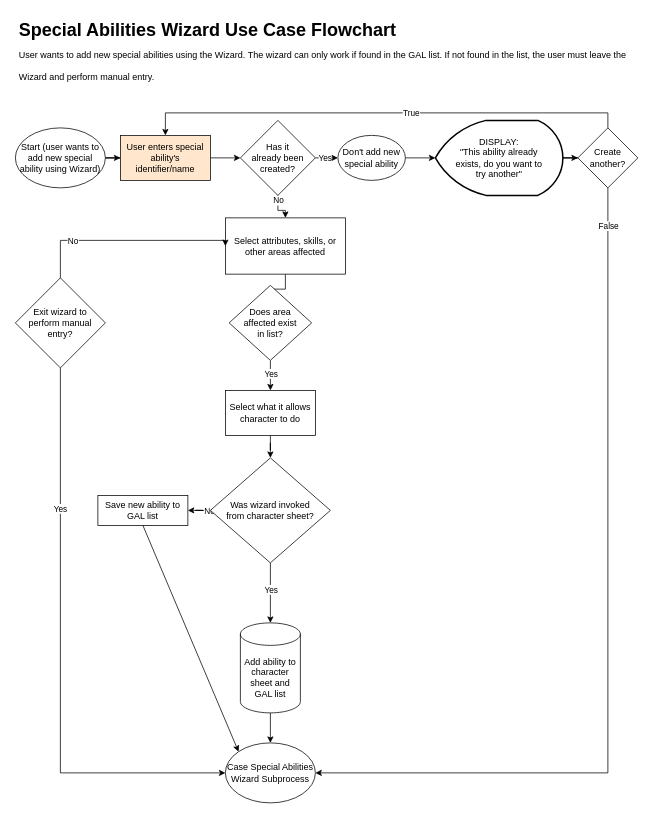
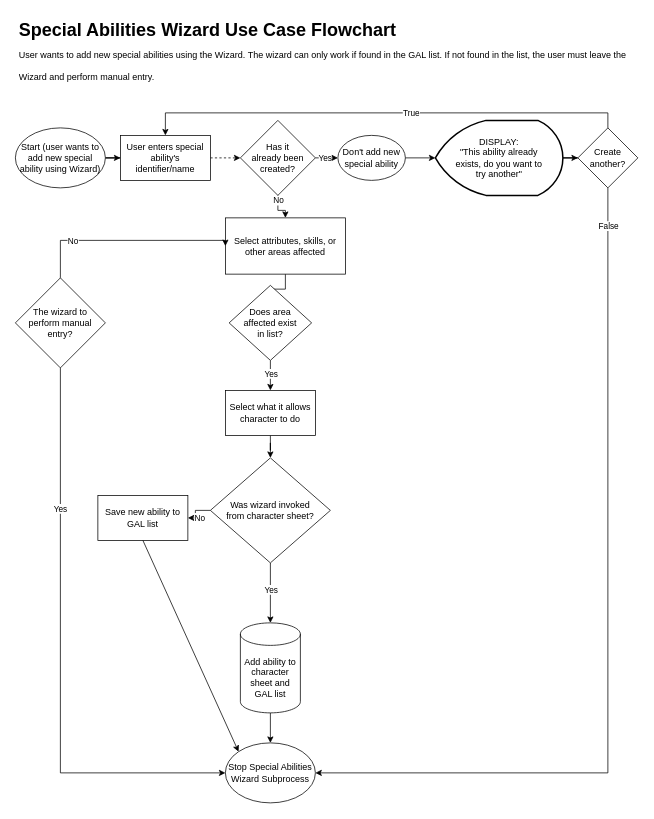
- <mxCell id="11" value="User enters special ability's identifier/name" style="rounded=0;whiteSpace=wrap;html=1;fillColor=#ffe6cc;" parent="1" vertex="1"><mxGeometry x="160" y="180" width="120" height="60" as="geometry" /></mxCell>
+ <mxCell id="11" value="User enters special ability's identifier/name" style="rounded=0;whiteSpace=wrap;html=1;" parent="1" vertex="1"><mxGeometry x="160" y="180" width="120" height="60" as="geometry" /></mxCell>
- <mxCell id="10" style="edgeStyle=orthogonalEdgeStyle;rounded=0;orthogonalLoop=1;jettySize=auto;html=1;" parent="1" source="11" target="16" edge="1"><mxGeometry relative="1" as="geometry" /></mxCell>
+ <mxCell id="10" style="edgeStyle=orthogonalEdgeStyle;rounded=0;orthogonalLoop=1;jettySize=auto;html=1;dashed=1;" parent="1" source="11" target="16" edge="1"><mxGeometry relative="1" as="geometry" /></mxCell>
- <mxCell id="33" value="Exit wizard to &lt;br&gt;perform manual entry?" style="rhombus;whiteSpace=wrap;html=1;" parent="1" vertex="1"><mxGeometry x="20" y="370" width="120" height="120" as="geometry" /></mxCell>
+ <mxCell id="33" value="The wizard to &lt;br&gt;perform manual entry?" style="rhombus;whiteSpace=wrap;html=1;" parent="1" vertex="1"><mxGeometry x="20" y="370" width="120" height="120" as="geometry" /></mxCell>
- <mxCell id="41" value="Save new ability to GAL list" style="rounded=0;whiteSpace=wrap;html=1;" parent="1" vertex="1"><mxGeometry x="130" y="660" width="120" height="40" as="geometry" /></mxCell>
+ <mxCell id="41" value="Save new ability to GAL list" style="rounded=0;whiteSpace=wrap;html=1;" parent="1" vertex="1"><mxGeometry x="130" y="660" width="120" height="60" as="geometry" /></mxCell>
- <mxCell id="27" value="Case Special Abilities&lt;br&gt;Wizard Subprocess" style="ellipse;whiteSpace=wrap;html=1;" parent="1" vertex="1"><mxGeometry x="300" y="990" width="120" height="80" as="geometry" /></mxCell>
+ <mxCell id="27" value="Stop Special Abilities&lt;br&gt;Wizard Subprocess" style="ellipse;whiteSpace=wrap;html=1;" parent="1" vertex="1"><mxGeometry x="300" y="990" width="120" height="80" as="geometry" /></mxCell>
